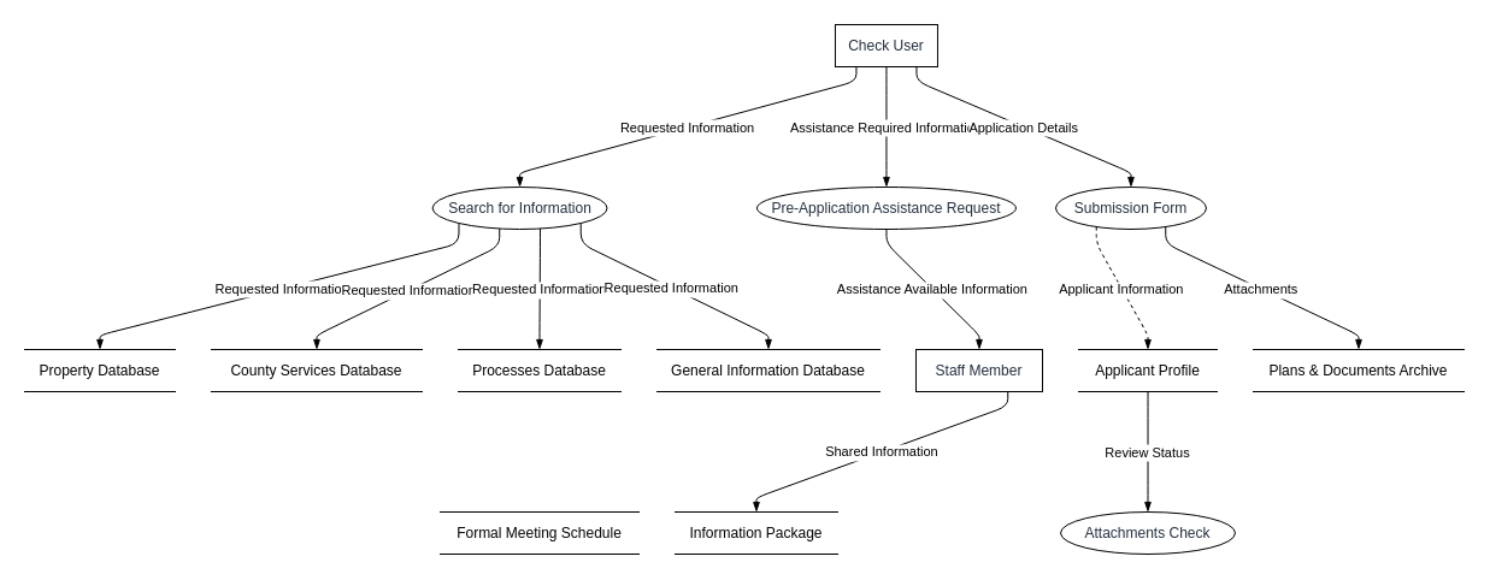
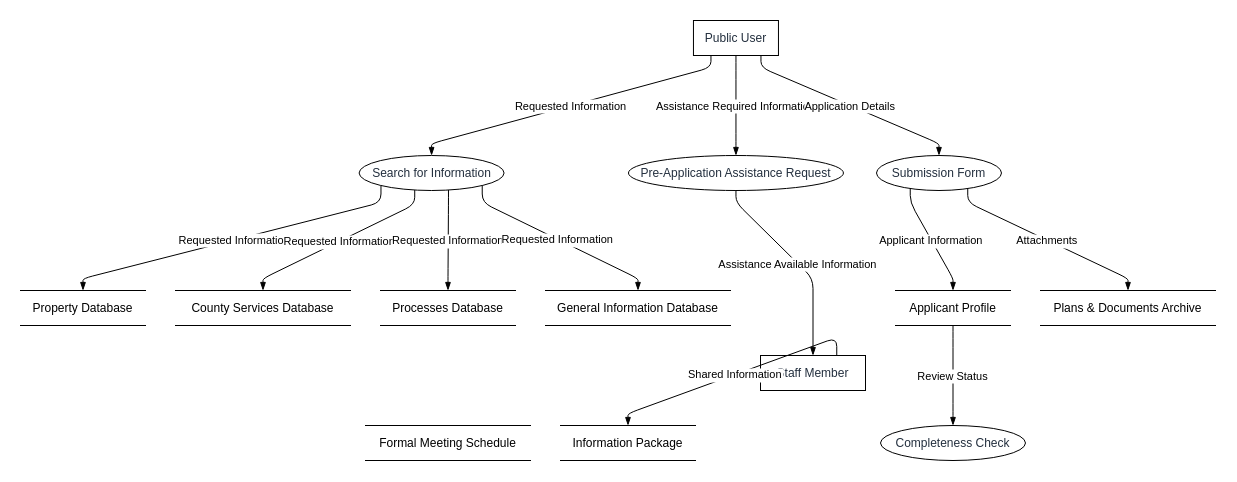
- <mxCell id="2" value="Check User" style="shape=rectangle;whiteSpace=wrap;html=1;fillColor=#ffffff;strokeColor=#000000;align=center;verticalAlign=middle;fontColor=#232F3E;" vertex="1" parent="1"><mxGeometry x="692.963" width="85" height="35" as="geometry" y="20" /></mxCell>
+ <mxCell id="2" value="Public User" style="shape=rectangle;whiteSpace=wrap;html=1;fillColor=#ffffff;strokeColor=#000000;align=center;verticalAlign=middle;fontColor=#232F3E;" vertex="1" parent="1"><mxGeometry x="692.963" width="85" height="35" as="geometry" y="20" /></mxCell>
- <mxCell id="25" value="Applicant Information" style="endArrow=blockThin;endFill=1;fontSize=11;orthogonal=1;noEdgeStyle=1;dashed=1;" edge="1" parent="1" source="12" target="13"><mxGeometry relative="1" as="geometry"><Array as="points"><mxPoint x="909.738" y="202" /><mxPoint x="952.5" y="278" /></Array></mxGeometry></mxCell>
+ <mxCell id="25" value="Applicant Information" style="endArrow=blockThin;endFill=1;fontSize=11;orthogonal=1;noEdgeStyle=1;" edge="1" parent="1" source="12" target="13"><mxGeometry relative="1" as="geometry"><Array as="points"><mxPoint x="909.738" y="202" /><mxPoint x="952.5" y="278" /></Array></mxGeometry></mxCell>
- <mxCell id="9" value="Staff Member" style="shape=rectangle;whiteSpace=wrap;html=1;fillColor=#ffffff;strokeColor=#000000;align=center;verticalAlign=middle;fontColor=#232F3E;" vertex="1" parent="1"><mxGeometry x="760" y="290" width="105" height="35" as="geometry" /></mxCell>
+ <mxCell id="9" value="Staff Member" style="shape=rectangle;whiteSpace=wrap;html=1;fillColor=#ffffff;strokeColor=#000000;align=center;verticalAlign=middle;fontColor=#232F3E;" vertex="1" parent="1"><mxGeometry x="760" y="355" width="105" height="35" as="geometry" /></mxCell>
- <mxCell id="15" value="Attachments Check" style="shape=ellipse;perimeter=ellipsePerimeter;whiteSpace=wrap;html=1;fillColor=#ffffff;strokeColor=#000000;align=center;verticalAlign=middle;fontColor=#232F3E;" vertex="1" parent="1"><mxGeometry x="880" y="425" width="145" height="35" as="geometry" /></mxCell>
+ <mxCell id="15" value="Completeness Check" style="shape=ellipse;perimeter=ellipsePerimeter;whiteSpace=wrap;html=1;fillColor=#ffffff;strokeColor=#000000;align=center;verticalAlign=middle;fontColor=#232F3E;" vertex="1" parent="1"><mxGeometry x="880" y="425" width="145" height="35" as="geometry" /></mxCell>
